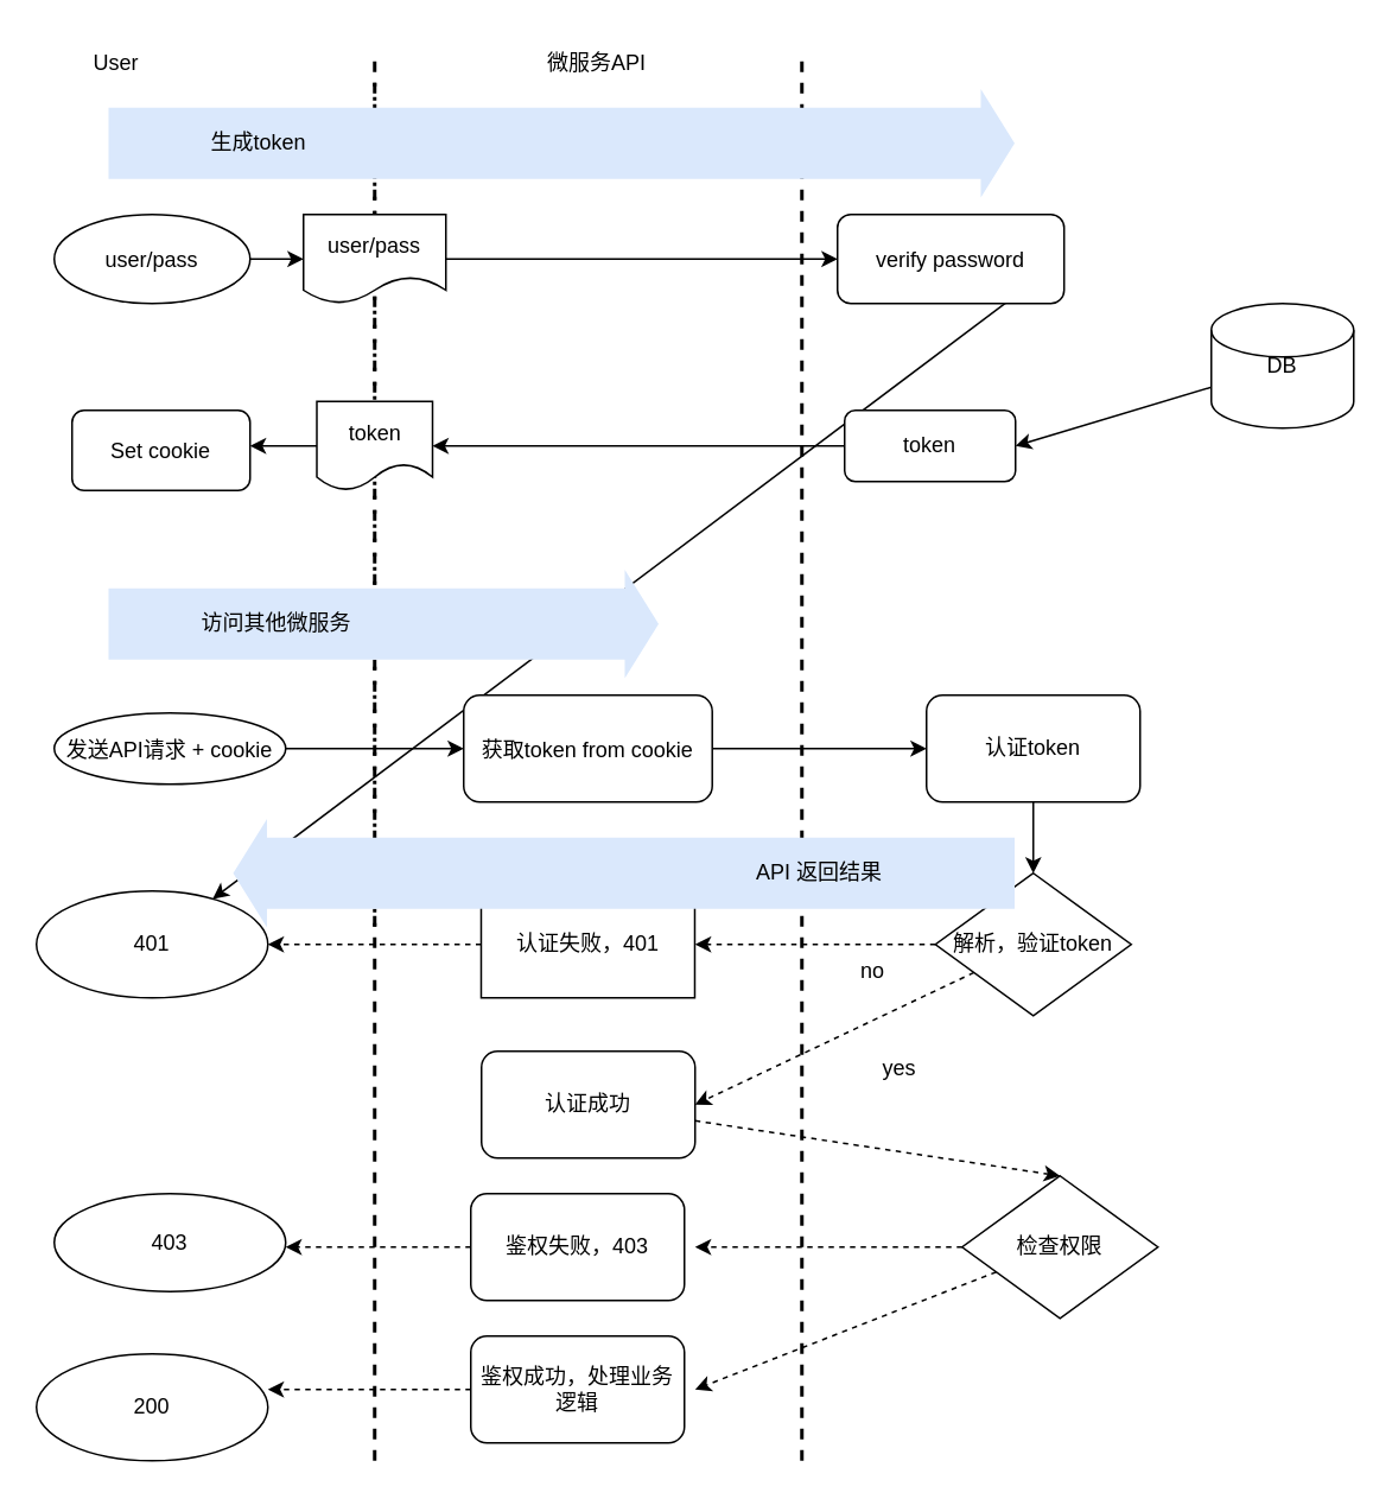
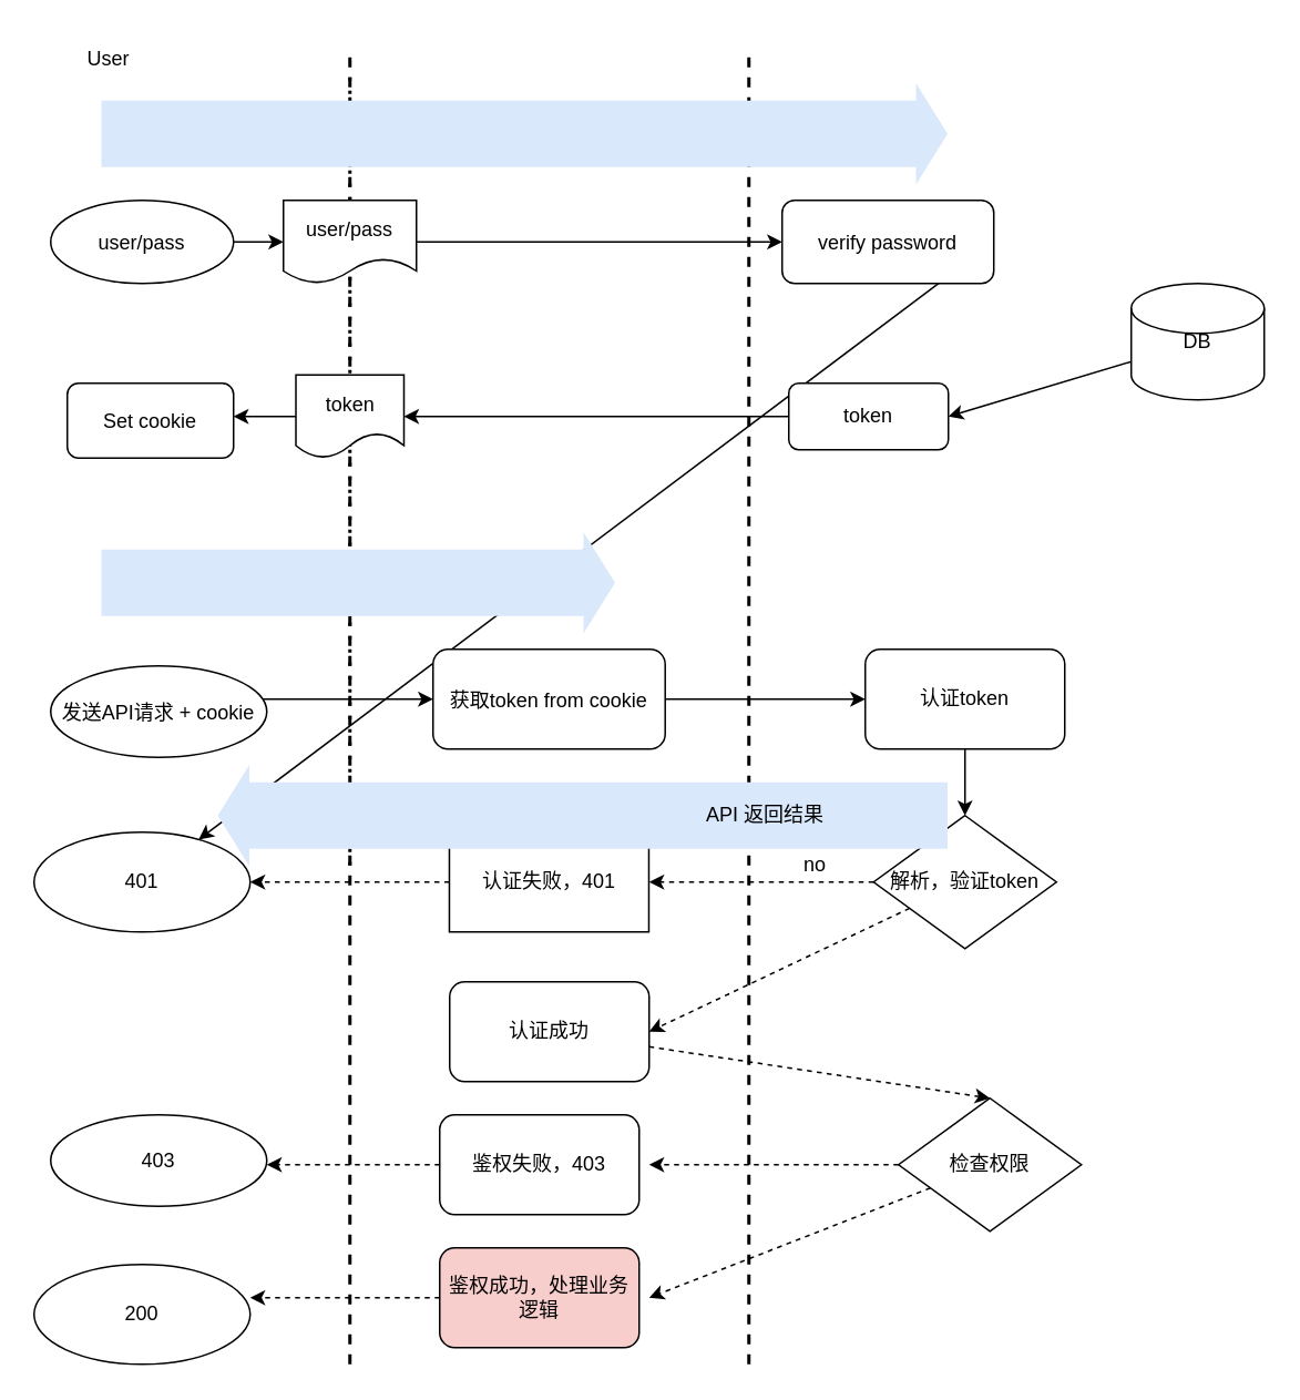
- <mxCell id="6" value="微服务API" style="text;html=1;strokeColor=none;fillColor=none;align=center;verticalAlign=middle;whiteSpace=wrap;rounded=0;" vertex="1" parent="1"><mxGeometry x="300" y="20" width="70" height="30" as="geometry" /></mxCell>
- <mxCell id="8" value="生成token" style="text;html=1;strokeColor=none;fillColor=none;align=center;verticalAlign=middle;whiteSpace=wrap;rounded=0;" vertex="1" parent="1"><mxGeometry x="100" y="70" width="90" height="20" as="geometry" /></mxCell>
- <mxCell id="23" value="访问其他微服务" style="text;html=1;strokeColor=none;fillColor=none;align=center;verticalAlign=middle;whiteSpace=wrap;rounded=0;" vertex="1" parent="1"><mxGeometry x="100" y="340" width="110" height="20" as="geometry" /></mxCell>
- <mxCell id="24" value="发送API请求 + cookie" style="ellipse" vertex="1" parent="1"><mxGeometry x="30" y="400" width="130" height="40" as="geometry" /></mxCell>
+ <mxCell id="24" value="发送API请求 + cookie" style="ellipse" vertex="1" parent="1"><mxGeometry x="30" y="400" width="130" height="55" as="geometry" /></mxCell>
- <mxCell id="36" value="no" style="text;html=1;strokeColor=none;fillColor=none;align=center;verticalAlign=middle;whiteSpace=wrap;rounded=0;" vertex="1" parent="1"><mxGeometry x="470" y="535" width="40" height="20" as="geometry" /></mxCell>
+ <mxCell id="36" value="no" style="text;html=1;strokeColor=none;fillColor=none;align=center;verticalAlign=middle;whiteSpace=wrap;rounded=0;" vertex="1" parent="1"><mxGeometry x="470" y="510" width="40" height="20" as="geometry" /></mxCell>
- <mxCell id="37" value="yes" style="text;html=1;strokeColor=none;fillColor=none;align=center;verticalAlign=middle;whiteSpace=wrap;rounded=0;" vertex="1" parent="1"><mxGeometry x="485" y="590" width="40" height="20" as="geometry" /></mxCell>
- <mxCell id="47" value="鉴权成功，处理业务逻辑" style="rounded=1;whiteSpace=wrap;html=1;" vertex="1" parent="1"><mxGeometry x="264" y="750" width="120" height="60" as="geometry" /></mxCell>
+ <mxCell id="47" value="鉴权成功，处理业务逻辑" style="rounded=1;whiteSpace=wrap;html=1;fillColor=#f8cecc;" vertex="1" parent="1"><mxGeometry x="264" y="750" width="120" height="60" as="geometry" /></mxCell>
